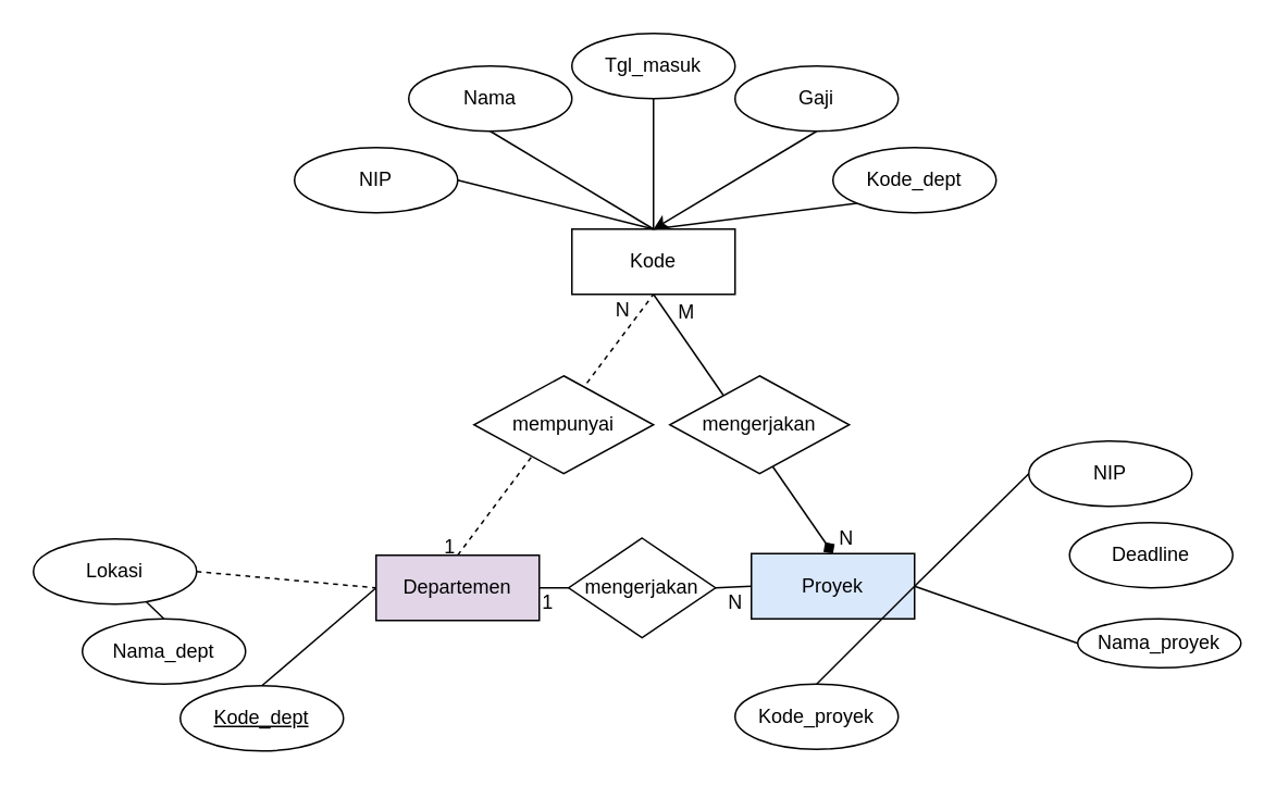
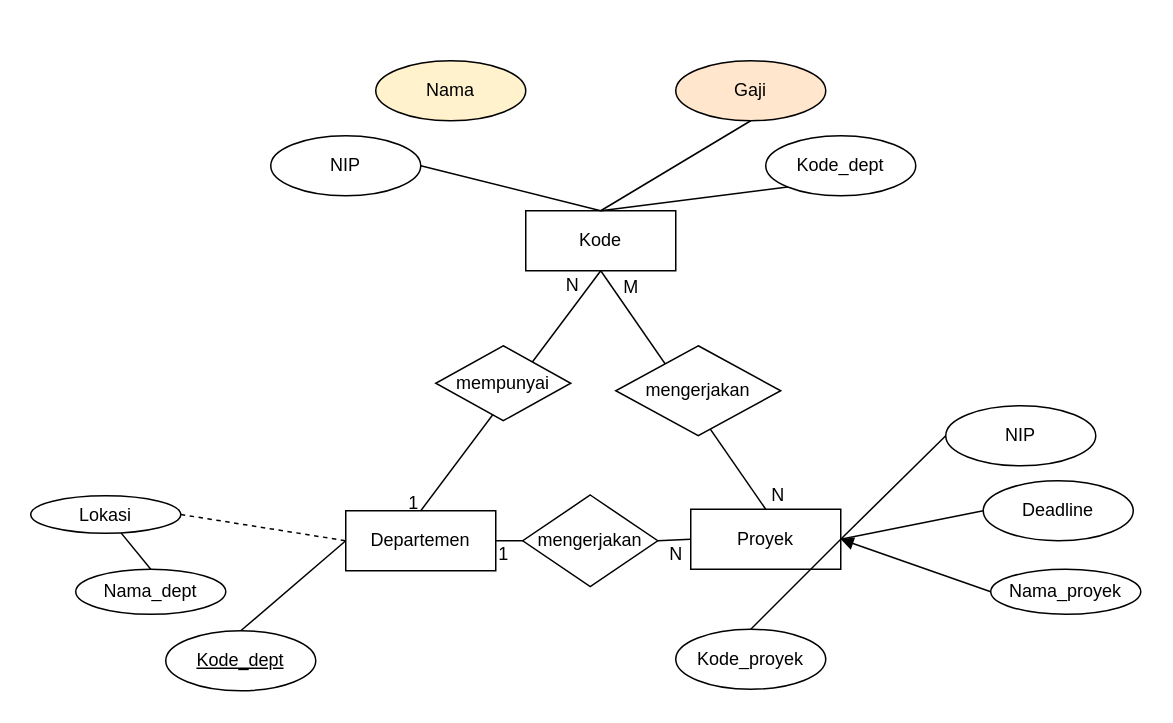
- <mxCell id="5" value="Tgl_masuk" style="ellipse;whiteSpace=wrap;html=1;align=center;" vertex="1" parent="1"><mxGeometry x="350" y="20" width="100" height="40" as="geometry" /></mxCell>
- <mxCell id="4" value="Nama" style="ellipse;whiteSpace=wrap;html=1;align=center;" vertex="1" parent="1"><mxGeometry x="250" y="40" width="100" height="40" as="geometry" /></mxCell>
+ <mxCell id="4" value="Nama" style="ellipse;whiteSpace=wrap;html=1;align=center;fillColor=#fff2cc;" vertex="1" parent="1"><mxGeometry x="250" y="40" width="100" height="40" as="geometry" /></mxCell>
- <mxCell id="6" value="Gaji" style="ellipse;whiteSpace=wrap;html=1;align=center;" vertex="1" parent="1"><mxGeometry x="450" y="40" width="100" height="40" as="geometry" /></mxCell>
+ <mxCell id="6" value="Gaji" style="ellipse;whiteSpace=wrap;html=1;align=center;fillColor=#ffe6cc;" vertex="1" parent="1"><mxGeometry x="450" y="40" width="100" height="40" as="geometry" /></mxCell>
- <mxCell id="10" value="" style="endArrow=none;html=1;rounded=0;exitX=0.5;exitY=1;exitDx=0;exitDy=0;" edge="1" parent="1" source="5" target="2"><mxGeometry relative="1" as="geometry"><mxPoint x="370" y="120" as="sourcePoint" /><mxPoint x="470" y="180" as="targetPoint" /></mxGeometry></mxCell>
- <mxCell id="9" value="" style="endArrow=none;html=1;rounded=0;exitX=0.5;exitY=1;exitDx=0;exitDy=0;entryX=0.5;entryY=0;entryDx=0;entryDy=0;" edge="1" parent="1" source="4" target="2"><mxGeometry relative="1" as="geometry"><mxPoint x="320" y="130" as="sourcePoint" /><mxPoint x="455" y="146" as="targetPoint" /></mxGeometry></mxCell>
- <mxCell id="11" value="" style="endArrow=classic;html=1;rounded=0;exitX=0.5;exitY=1;exitDx=0;exitDy=0;entryX=0.5;entryY=0;entryDx=0;entryDy=0;" edge="1" parent="1" source="6" target="2"><mxGeometry relative="1" as="geometry"><mxPoint x="400" y="100" as="sourcePoint" /><mxPoint x="400" y="190" as="targetPoint" /></mxGeometry></mxCell>
+ <mxCell id="11" value="" style="endArrow=none;html=1;rounded=0;exitX=0.5;exitY=1;exitDx=0;exitDy=0;entryX=0.5;entryY=0;entryDx=0;entryDy=0;" edge="1" parent="1" source="6" target="2"><mxGeometry relative="1" as="geometry"><mxPoint x="400" y="100" as="sourcePoint" /><mxPoint x="400" y="190" as="targetPoint" /></mxGeometry></mxCell>
- <mxCell id="32" value="mempunyai" style="shape=rhombus;perimeter=rhombusPerimeter;whiteSpace=wrap;html=1;align=center;" vertex="1" parent="1"><mxGeometry x="290" y="230" width="110" height="60" as="geometry" /></mxCell>
+ <mxCell id="32" value="mempunyai" style="shape=rhombus;perimeter=rhombusPerimeter;whiteSpace=wrap;html=1;align=center;" vertex="1" parent="1"><mxGeometry x="290" y="230" width="90" height="50" as="geometry" /></mxCell>
- <mxCell id="30" value="" style="endArrow=none;html=1;rounded=0;exitX=0.5;exitY=0;exitDx=0;exitDy=0;entryX=0.5;entryY=1;entryDx=0;entryDy=0;dashed=1;" edge="1" parent="1" source="13" target="2"><mxGeometry relative="1" as="geometry"><mxPoint x="330" y="230" as="sourcePoint" /><mxPoint x="490" y="230" as="targetPoint" /></mxGeometry></mxCell>
+ <mxCell id="30" value="" style="endArrow=none;html=1;rounded=0;exitX=0.5;exitY=0;exitDx=0;exitDy=0;entryX=0.5;entryY=1;entryDx=0;entryDy=0;" edge="1" parent="1" source="13" target="2"><mxGeometry relative="1" as="geometry"><mxPoint x="330" y="230" as="sourcePoint" /><mxPoint x="490" y="230" as="targetPoint" /></mxGeometry></mxCell>
- <mxCell id="33" value="" style="endArrow=diamond;html=1;rounded=0;entryX=0.5;entryY=0;entryDx=0;entryDy=0;exitX=0.5;exitY=1;exitDx=0;exitDy=0;" edge="1" parent="1" source="2" target="15"><mxGeometry relative="1" as="geometry"><mxPoint x="330" y="230" as="sourcePoint" /><mxPoint x="490" y="230" as="targetPoint" /></mxGeometry></mxCell>
+ <mxCell id="33" value="" style="endArrow=none;html=1;rounded=0;entryX=0.5;entryY=0;entryDx=0;entryDy=0;exitX=0.5;exitY=1;exitDx=0;exitDy=0;" edge="1" parent="1" source="2" target="15"><mxGeometry relative="1" as="geometry"><mxPoint x="330" y="230" as="sourcePoint" /><mxPoint x="490" y="230" as="targetPoint" /></mxGeometry></mxCell>
+ <mxCell id="26" value="" style="endArrow=none;html=1;rounded=0;exitX=0;exitY=0.5;exitDx=0;exitDy=0;entryX=1;entryY=0.5;entryDx=0;entryDy=0;" edge="1" parent="1" source="20" target="15"><mxGeometry relative="1" as="geometry"><mxPoint x="330" y="230" as="sourcePoint" /><mxPoint x="490" y="230" as="targetPoint" /></mxGeometry></mxCell>
- <mxCell id="17" value="Lokasi" style="ellipse;whiteSpace=wrap;html=1;align=center;" vertex="1" parent="1"><mxGeometry x="20" y="330" width="100" height="40" as="geometry" /></mxCell>
+ <mxCell id="17" value="Lokasi" style="ellipse;whiteSpace=wrap;html=1;align=center;" vertex="1" parent="1"><mxGeometry x="20" y="330" width="100" height="25" as="geometry" /></mxCell>
- <mxCell id="15" value="Proyek" style="whiteSpace=wrap;html=1;align=center;fillColor=#dae8fc;" vertex="1" parent="1"><mxGeometry x="460" y="339" width="100" height="40" as="geometry" /></mxCell>
+ <mxCell id="15" value="Proyek" style="whiteSpace=wrap;html=1;align=center;" vertex="1" parent="1"><mxGeometry x="460" y="339" width="100" height="40" as="geometry" /></mxCell>
- <mxCell id="13" value="Departemen" style="whiteSpace=wrap;html=1;align=center;fillColor=#e1d5e7;" vertex="1" parent="1"><mxGeometry x="230" y="340" width="100" height="40" as="geometry" /></mxCell>
+ <mxCell id="13" value="Departemen" style="whiteSpace=wrap;html=1;align=center;" vertex="1" parent="1"><mxGeometry x="230" y="340" width="100" height="40" as="geometry" /></mxCell>
- <mxCell id="28" value="" style="endArrow=none;html=1;rounded=0;exitX=0;exitY=0.5;exitDx=0;exitDy=0;entryX=1;entryY=0.5;entryDx=0;entryDy=0;" edge="1" parent="1" source="19" target="15"><mxGeometry relative="1" as="geometry"><mxPoint x="330" y="230" as="sourcePoint" /><mxPoint x="490" y="230" as="targetPoint" /></mxGeometry></mxCell>
+ <mxCell id="28" value="" style="endArrow=block;html=1;rounded=0;exitX=0;exitY=0.5;exitDx=0;exitDy=0;entryX=1;entryY=0.5;entryDx=0;entryDy=0;" edge="1" parent="1" source="19" target="15"><mxGeometry relative="1" as="geometry"><mxPoint x="330" y="230" as="sourcePoint" /><mxPoint x="490" y="230" as="targetPoint" /></mxGeometry></mxCell>
- <mxCell id="16" value="Nama_dept" style="ellipse;whiteSpace=wrap;html=1;align=center;" vertex="1" parent="1"><mxGeometry x="50" y="379" width="100" height="40" as="geometry" /></mxCell>
+ <mxCell id="16" value="Nama_dept" style="ellipse;whiteSpace=wrap;html=1;align=center;" vertex="1" parent="1"><mxGeometry x="50" y="379" width="100" height="30" as="geometry" /></mxCell>
